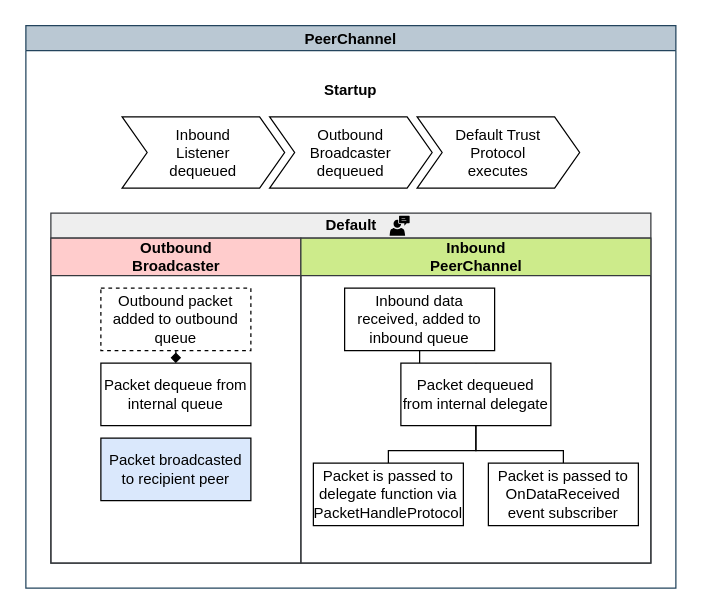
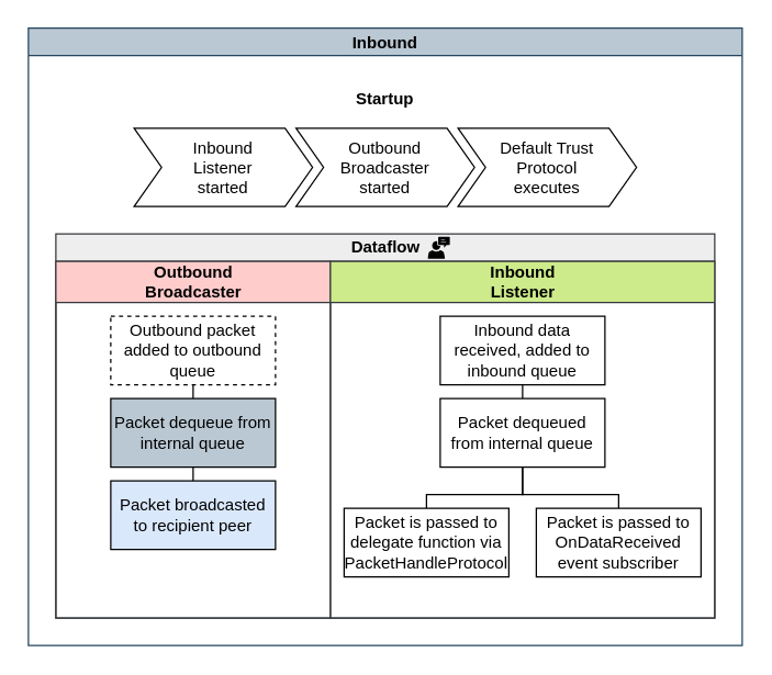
- <mxCell id="2" value="PeerChannel" style="swimlane;startSize=20;horizontal=1;containerType=tree;swimlaneFillColor=default;fillColor=#bac8d3;strokeColor=#23445d;" vertex="1" parent="1"><mxGeometry x="20" y="20" width="520" height="450" as="geometry" /></mxCell>
+ <mxCell id="2" value="Inbound" style="swimlane;startSize=20;horizontal=1;containerType=tree;swimlaneFillColor=default;fillColor=#bac8d3;strokeColor=#23445d;" vertex="1" parent="1"><mxGeometry x="20" y="20" width="520" height="450" as="geometry" /></mxCell>
- <mxCell id="20" value="&lt;div&gt;Inbound&lt;/div&gt;&lt;div&gt;Listener&lt;/div&gt;&lt;div&gt;dequeued&lt;/div&gt;" style="shape=step;perimeter=stepPerimeter;fixedSize=1;points=[];whiteSpace=wrap;html=1;" vertex="1" parent="19"><mxGeometry x="10" y="33" width="130" height="57" as="geometry" /></mxCell>
+ <mxCell id="20" value="&lt;div&gt;Inbound&lt;/div&gt;&lt;div&gt;Listener&lt;/div&gt;&lt;div&gt;started&lt;/div&gt;" style="shape=step;perimeter=stepPerimeter;fixedSize=1;points=[];whiteSpace=wrap;html=1;" vertex="1" parent="19"><mxGeometry x="10" y="33" width="130" height="57" as="geometry" /></mxCell>
- <mxCell id="21" value="&lt;div&gt;Outbound&lt;/div&gt;&lt;div&gt;Broadcaster&lt;/div&gt;&lt;div&gt;dequeued&lt;/div&gt;" style="shape=step;perimeter=stepPerimeter;fixedSize=1;points=[];whiteSpace=wrap;html=1;" vertex="1" parent="19"><mxGeometry x="128" y="33" width="130" height="57" as="geometry" /></mxCell>
+ <mxCell id="21" value="&lt;div&gt;Outbound&lt;/div&gt;&lt;div&gt;Broadcaster&lt;/div&gt;&lt;div&gt;started&lt;/div&gt;" style="shape=step;perimeter=stepPerimeter;fixedSize=1;points=[];whiteSpace=wrap;html=1;" vertex="1" parent="19"><mxGeometry x="128" y="33" width="130" height="57" as="geometry" /></mxCell>
- <mxCell id="3" value="Default" style="swimlane;childLayout=stackLayout;resizeParent=1;resizeParentMax=0;startSize=20;html=1;fillColor=#eeeeee;strokeColor=#36393d;" vertex="1" parent="2"><mxGeometry x="20" y="150" width="480" height="280" as="geometry" /></mxCell>
+ <mxCell id="3" value="Dataflow" style="swimlane;childLayout=stackLayout;resizeParent=1;resizeParentMax=0;startSize=20;html=1;fillColor=#eeeeee;strokeColor=#36393d;" vertex="1" parent="2"><mxGeometry x="20" y="150" width="480" height="280" as="geometry" /></mxCell>
- <mxCell id="10" value="&lt;div&gt;Inbound&lt;/div&gt;&lt;div&gt;PeerChannel&lt;/div&gt;" style="swimlane;startSize=30;html=1;fillColor=#cdeb8b;strokeColor=#36393d;" vertex="1" parent="3"><mxGeometry x="200" y="20" width="280" height="260" as="geometry" /></mxCell>
+ <mxCell id="10" value="&lt;div&gt;Inbound&lt;/div&gt;&lt;div&gt;Listener&lt;/div&gt;" style="swimlane;startSize=30;html=1;fillColor=#cdeb8b;strokeColor=#36393d;" vertex="1" parent="3"><mxGeometry x="200" y="20" width="280" height="260" as="geometry" /></mxCell>
- <mxCell id="12" value="&lt;div&gt;Inbound data received, added to inbound queue&lt;/div&gt;" style="rounded=0;whiteSpace=wrap;html=1;" vertex="1" parent="10"><mxGeometry x="35" y="40" width="120" height="50" as="geometry" /></mxCell>
+ <mxCell id="12" value="&lt;div&gt;Inbound data received, added to inbound queue&lt;/div&gt;" style="rounded=0;whiteSpace=wrap;html=1;" vertex="1" parent="10"><mxGeometry x="80" y="40" width="120" height="50" as="geometry" /></mxCell>
- <mxCell id="5" style="edgeStyle=orthogonalEdgeStyle;rounded=0;orthogonalLoop=1;jettySize=auto;html=1;exitX=0.5;exitY=1;exitDx=0;exitDy=0;entryX=0.5;entryY=0;entryDx=0;entryDy=0;endArrow=diamond;startFill=0;" edge="1" parent="4" source="6" target="8"><mxGeometry relative="1" as="geometry" /></mxCell>
+ <mxCell id="5" style="edgeStyle=orthogonalEdgeStyle;rounded=0;orthogonalLoop=1;jettySize=auto;html=1;exitX=0.5;exitY=1;exitDx=0;exitDy=0;entryX=0.5;entryY=0;entryDx=0;entryDy=0;endArrow=none;startFill=0;" edge="1" parent="4" source="6" target="8"><mxGeometry relative="1" as="geometry" /></mxCell>
- <mxCell id="8" value="Packet dequeue from internal queue" style="rounded=0;whiteSpace=wrap;html=1;" vertex="1" parent="4"><mxGeometry x="40" y="100" width="120" height="50" as="geometry" /></mxCell>
+ <mxCell id="8" value="Packet dequeue from internal queue" style="rounded=0;whiteSpace=wrap;html=1;fillColor=#bac8d3;" vertex="1" parent="4"><mxGeometry x="40" y="100" width="120" height="50" as="geometry" /></mxCell>
- <mxCell id="15" value="Packet dequeued from internal delegate" style="rounded=0;whiteSpace=wrap;html=1;" vertex="1" parent="10"><mxGeometry x="80" y="100" width="120" height="50" as="geometry" /></mxCell>
+ <mxCell id="15" value="Packet dequeued from internal queue" style="rounded=0;whiteSpace=wrap;html=1;" vertex="1" parent="10"><mxGeometry x="80" y="100" width="120" height="50" as="geometry" /></mxCell>
+ <mxCell id="7" style="edgeStyle=orthogonalEdgeStyle;rounded=0;orthogonalLoop=1;jettySize=auto;html=1;exitX=0.5;exitY=1;exitDx=0;exitDy=0;entryX=0.5;entryY=0;entryDx=0;entryDy=0;endArrow=none;startFill=0;" edge="1" parent="4" source="8" target="9"><mxGeometry relative="1" as="geometry" /></mxCell>
